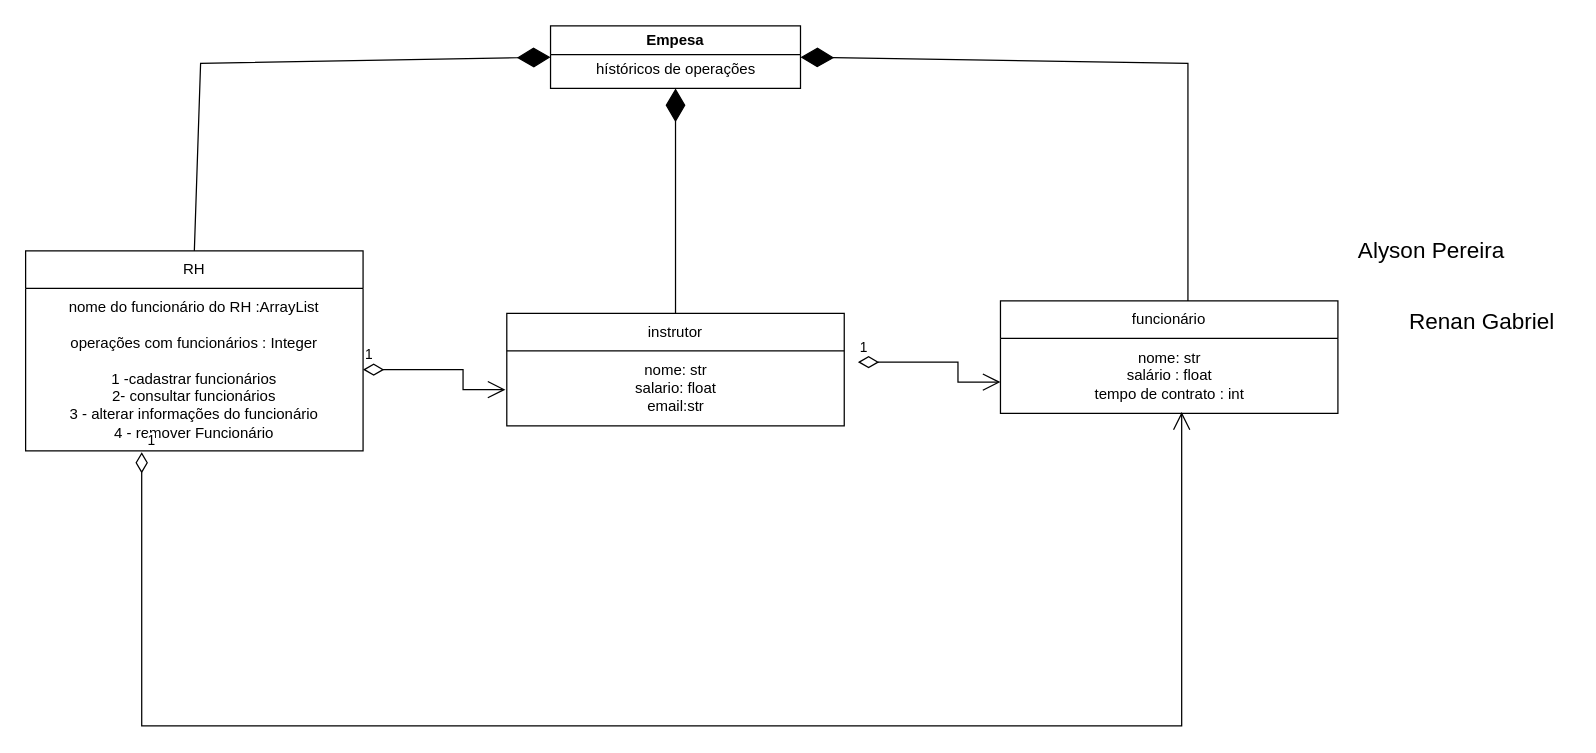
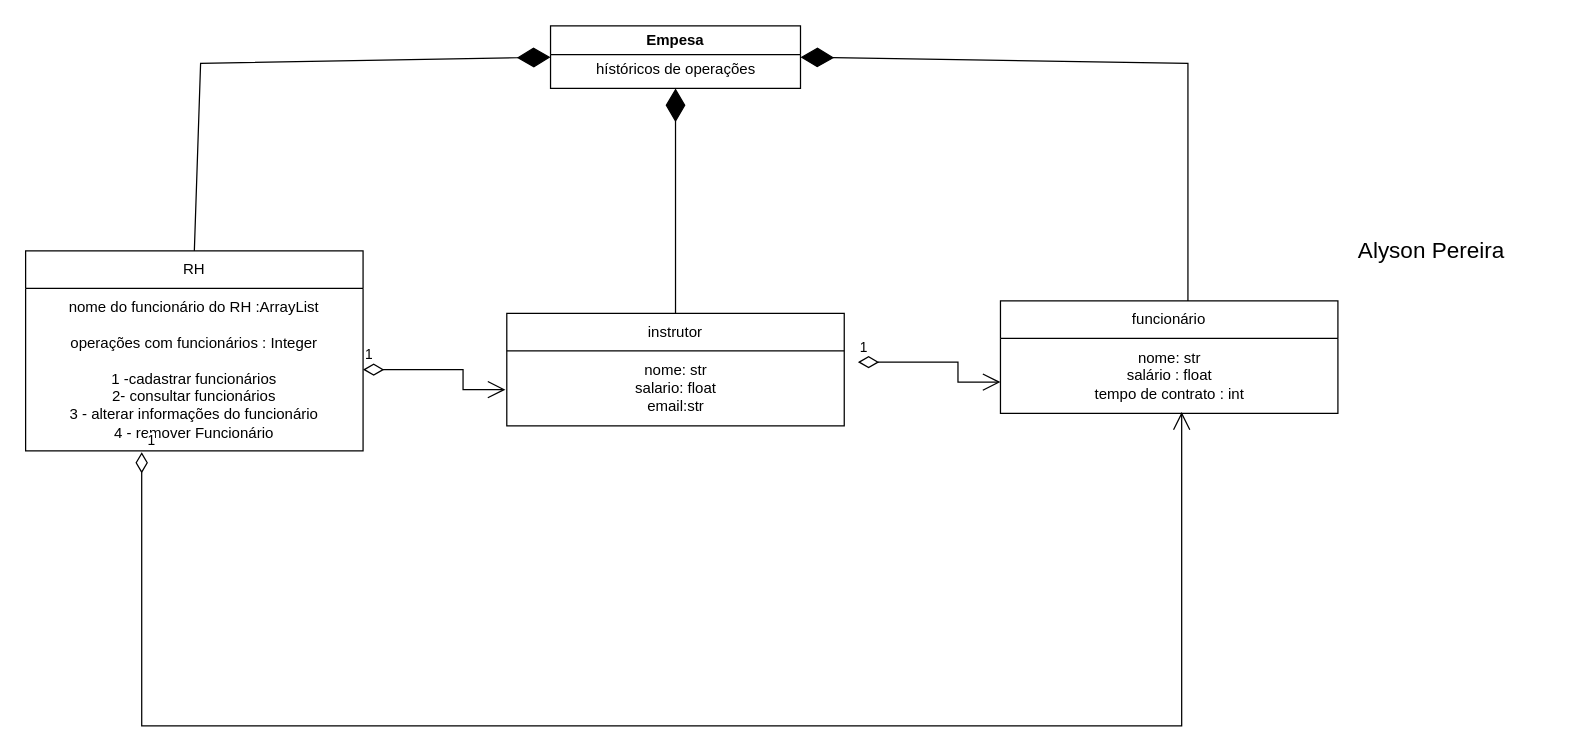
- <mxCell id="17" value="Renan Gabriel" style="text;html=1;align=center;verticalAlign=middle;whiteSpace=wrap;rounded=0;strokeWidth=5;fontSize=18;" vertex="1" parent="1"><mxGeometry x="1115.5" y="237" width="139" height="40" as="geometry" /></mxCell>
